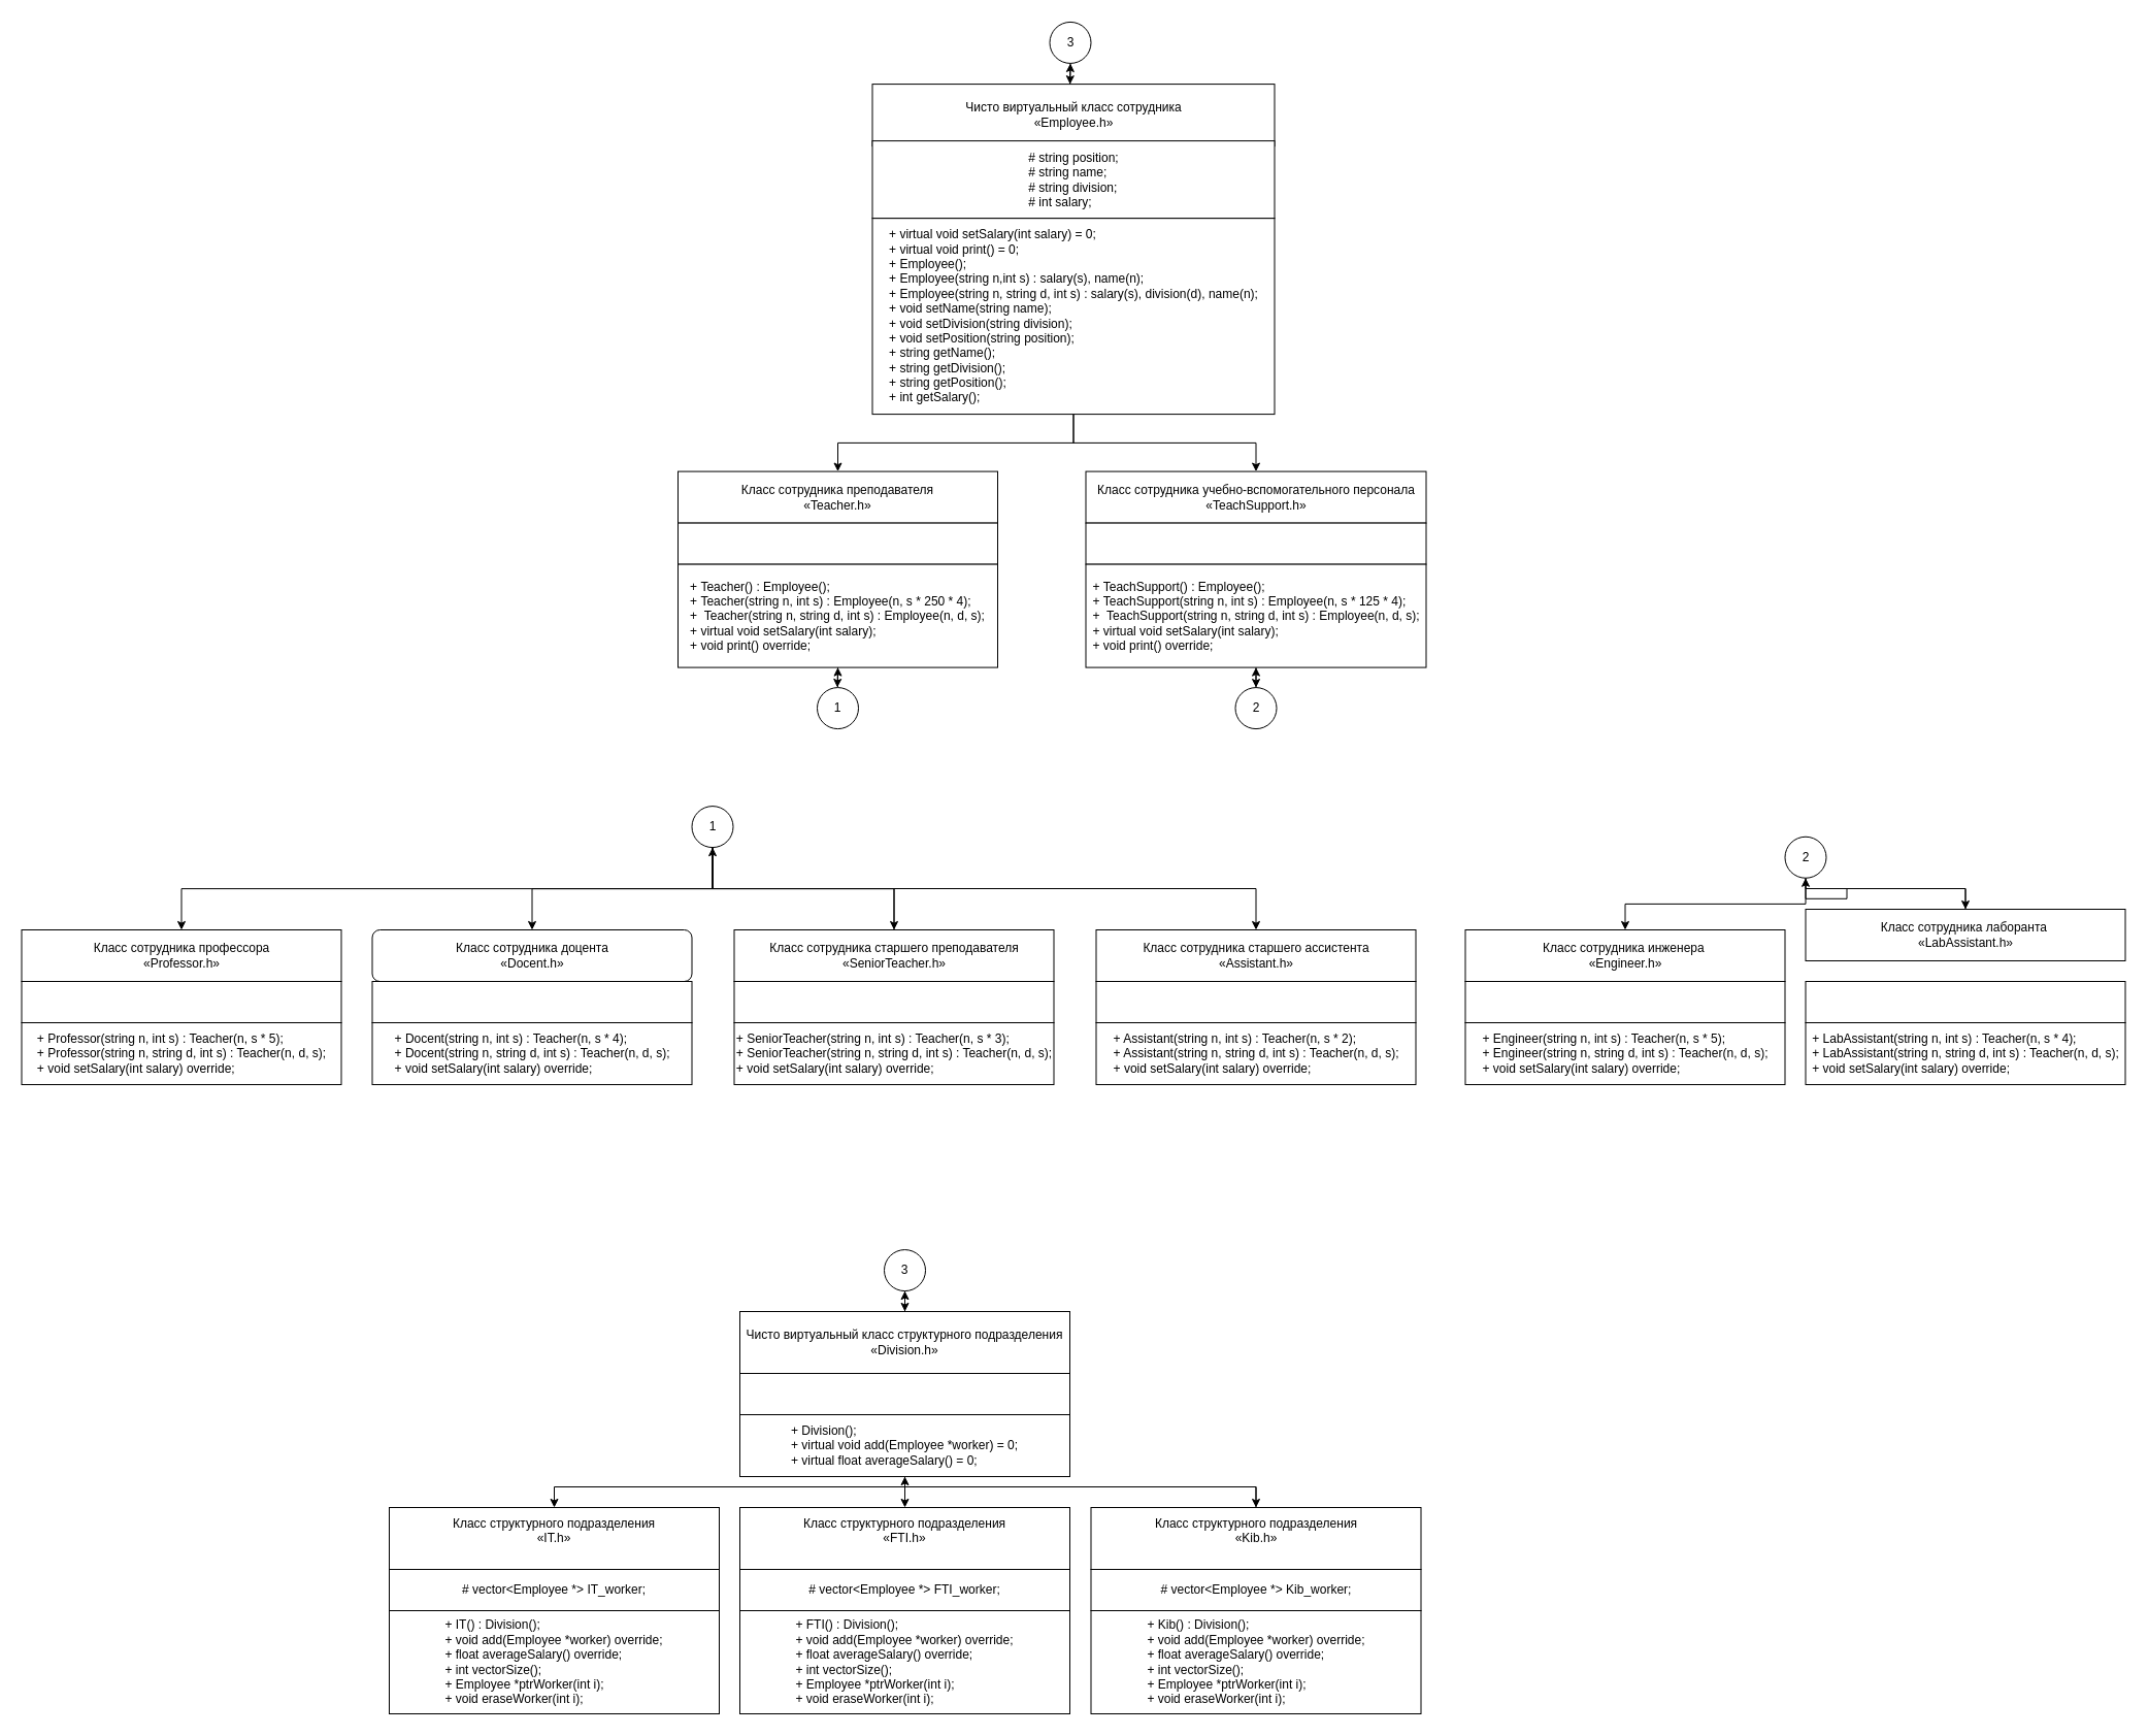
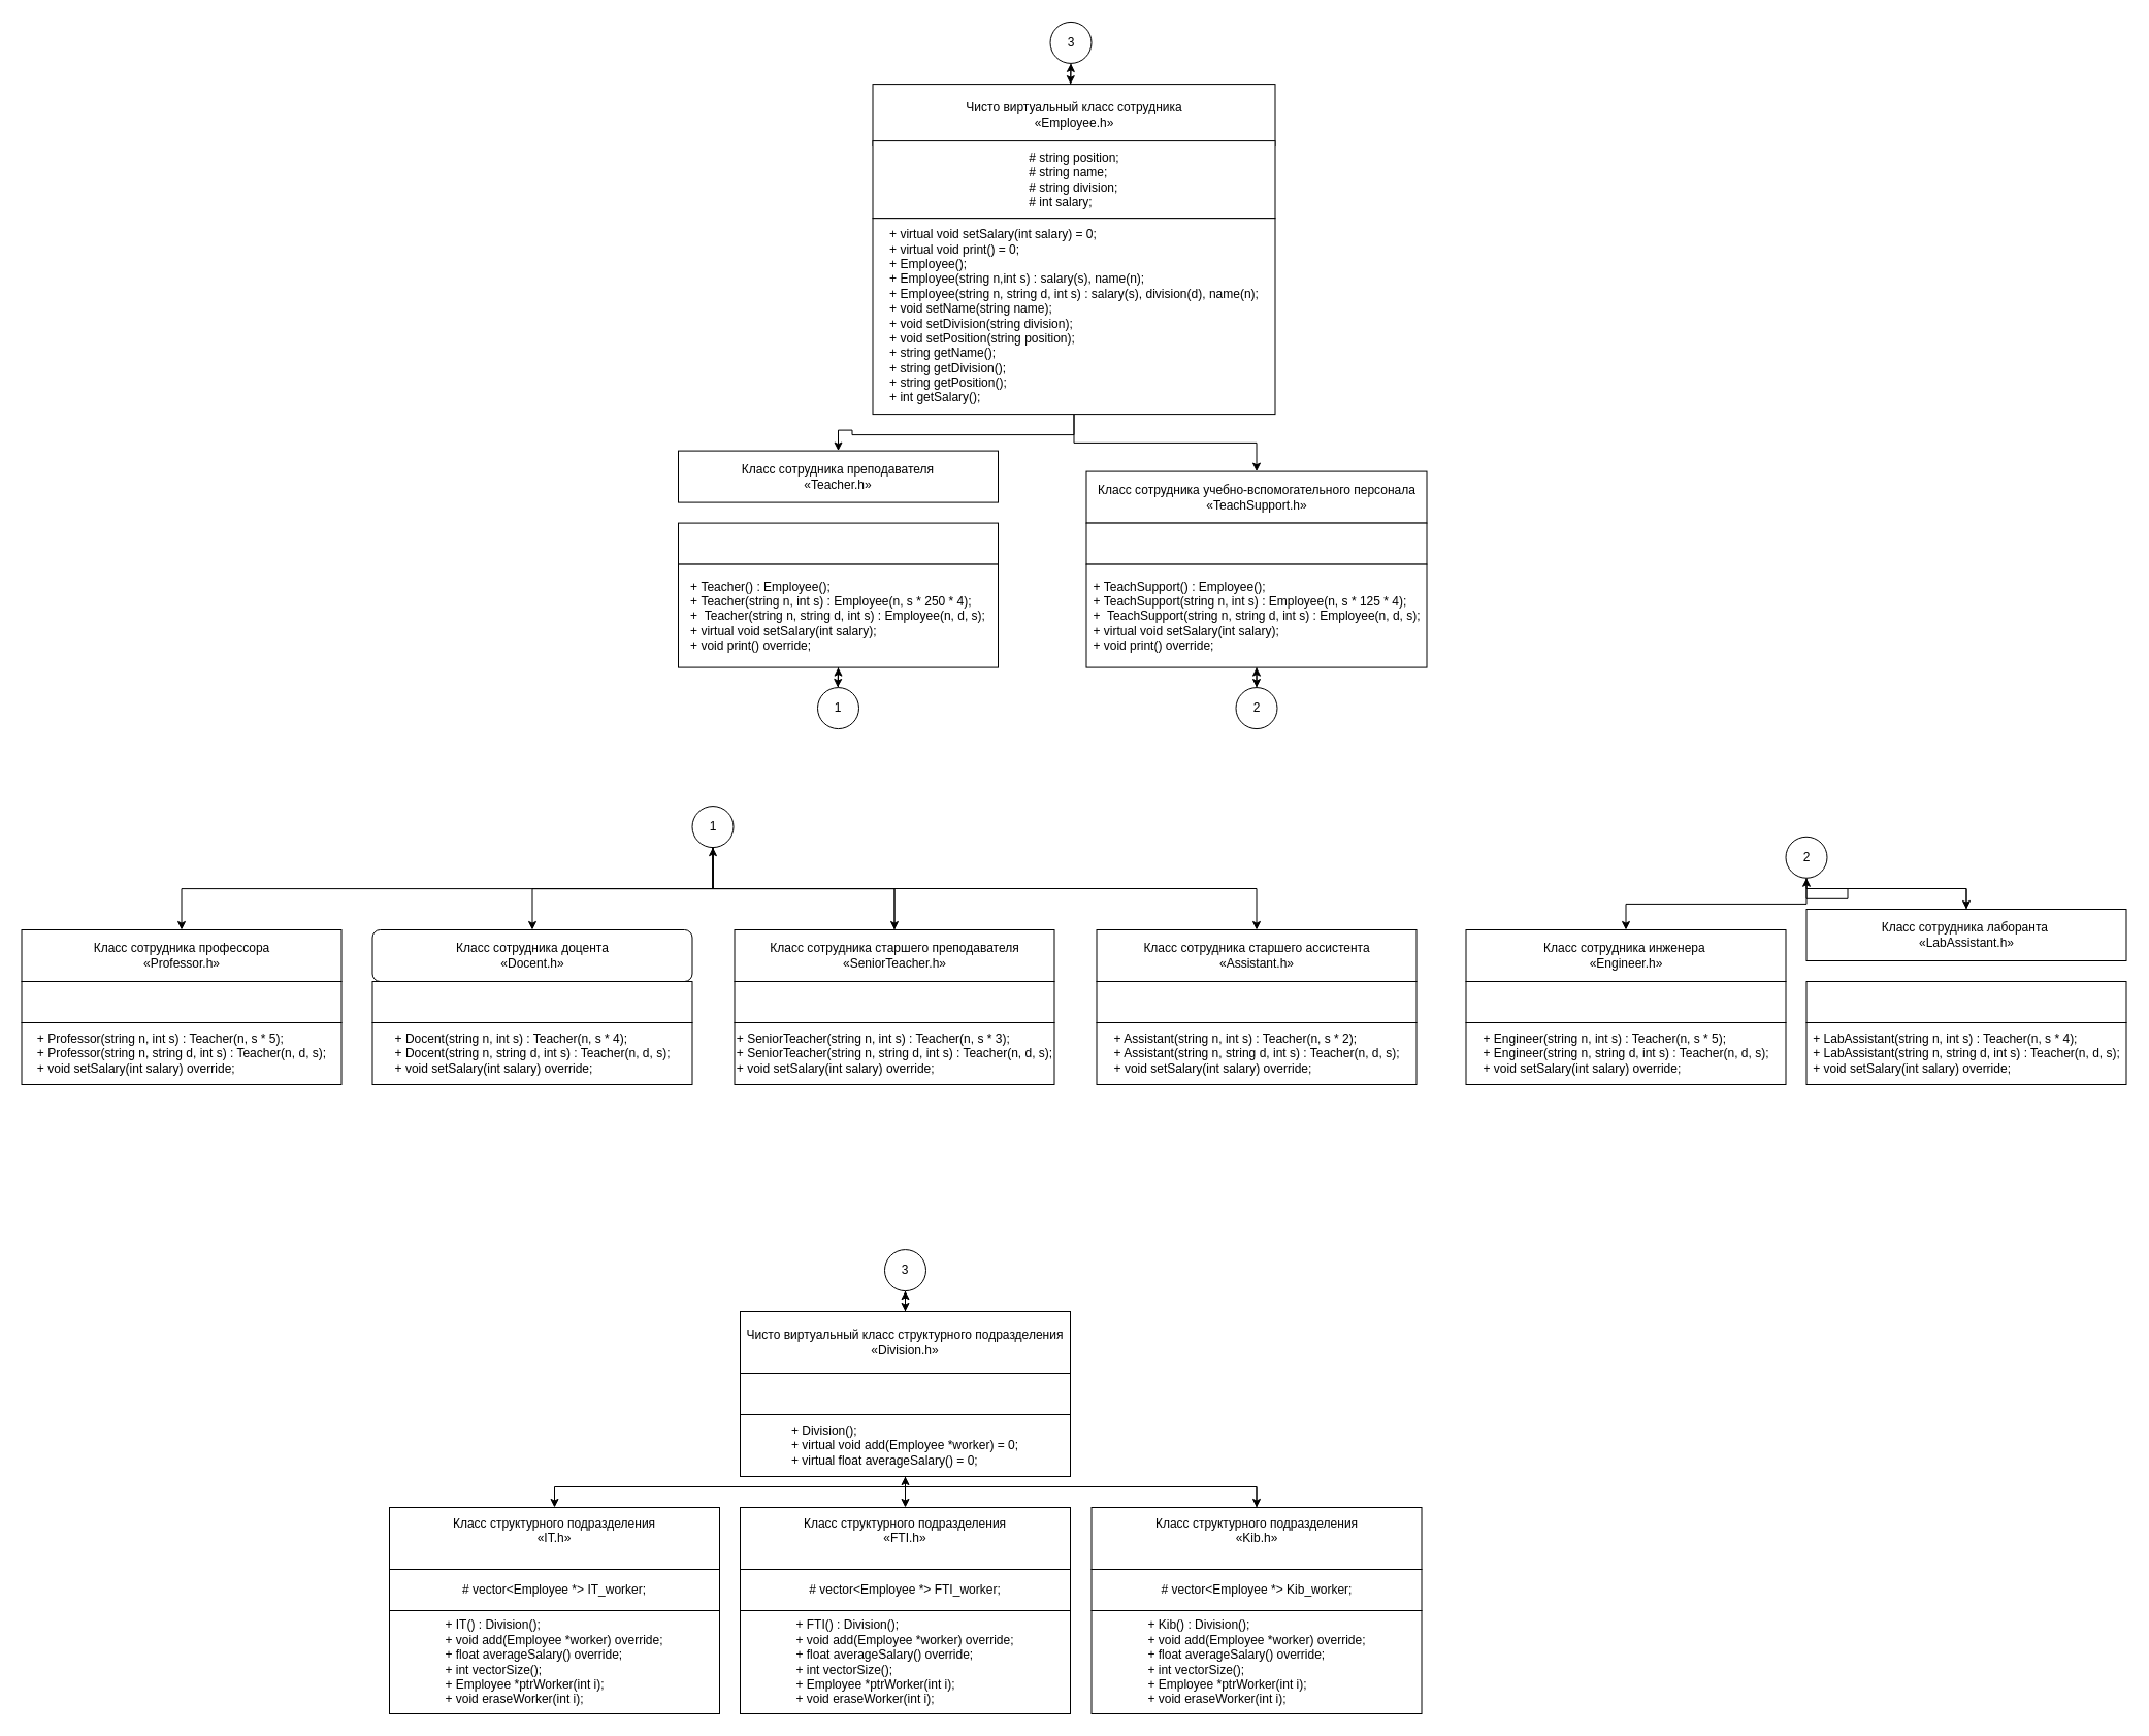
- <mxCell id="7" value="Класс сотрудника преподавателя&lt;br&gt;«Teacher.h»&lt;br&gt;" style="rounded=0;whiteSpace=wrap;html=1;" vertex="1" parent="1"><mxGeometry x="657" y="456.588" width="310" height="50" as="geometry" /></mxCell>
+ <mxCell id="7" value="Класс сотрудника преподавателя&lt;br&gt;«Teacher.h»&lt;br&gt;" style="rounded=0;whiteSpace=wrap;html=1;" vertex="1" parent="1"><mxGeometry x="657" y="436.588" width="310" height="50" as="geometry" /></mxCell>
